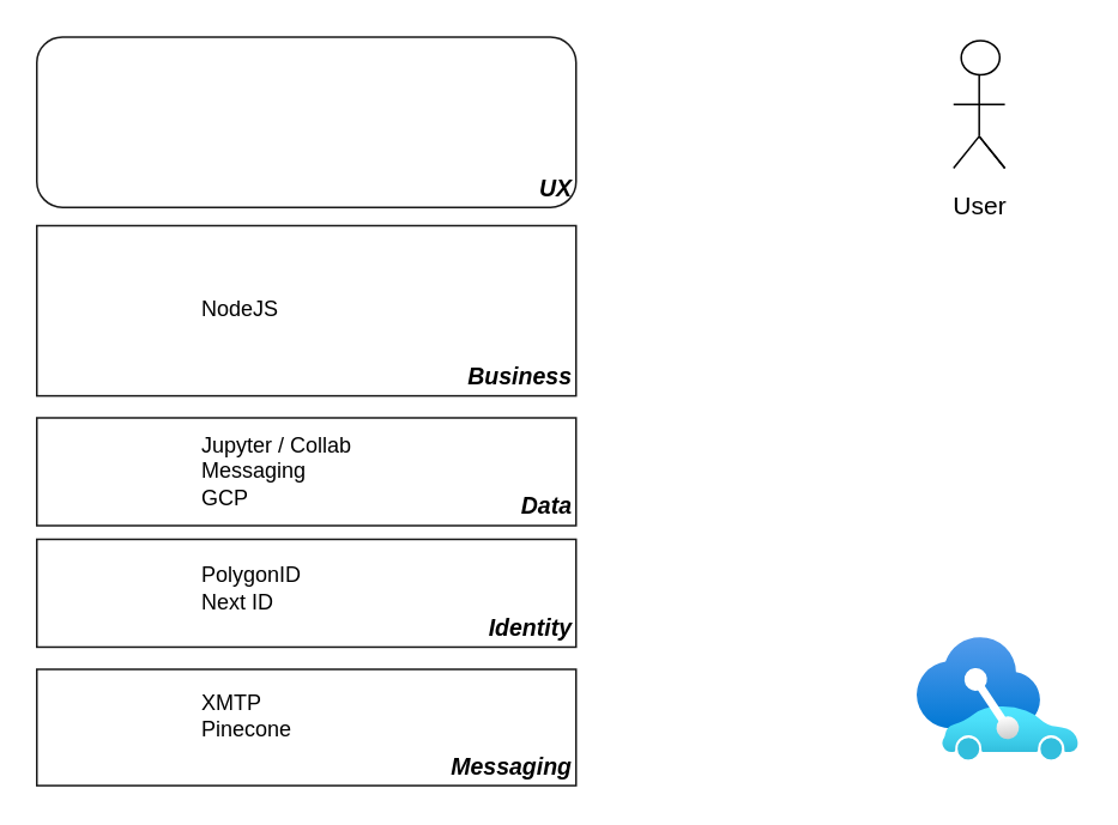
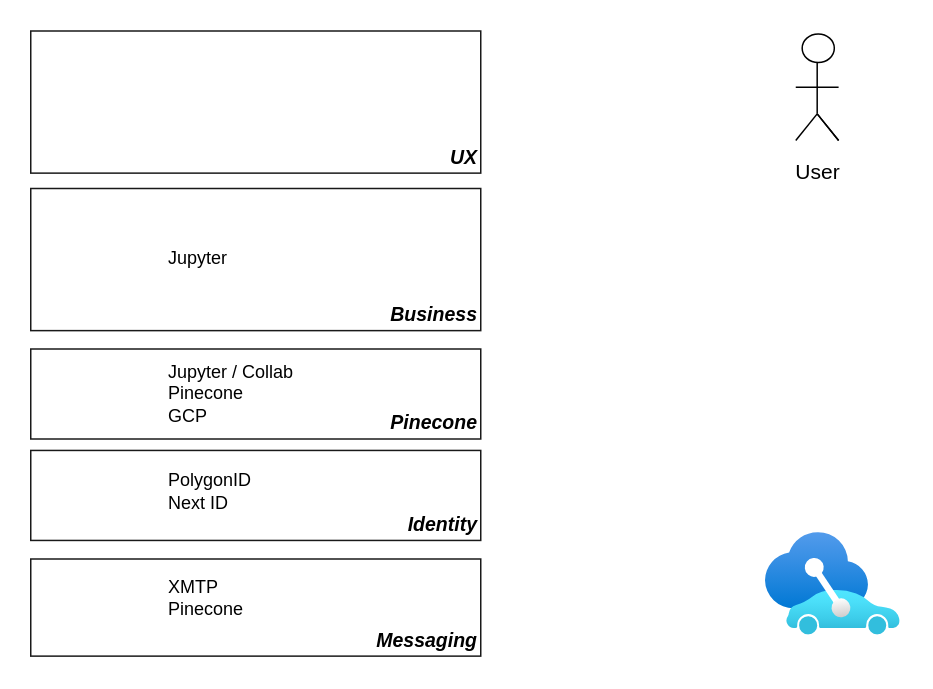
- <mxCell id="4" value="&lt;font style=&quot;font-size: 13px;&quot;&gt;&lt;b style=&quot;font-size: 13px;&quot;&gt;UX&lt;/b&gt;&lt;/font&gt;" style="whiteSpace=wrap;html=1;fontFamily=Helvetica;verticalAlign=bottom;align=right;fontSize=13;fontStyle=2;opacity=90;glass=0;fontColor=#000000;rounded=1;" vertex="1" parent="1"><mxGeometry x="20" y="20" width="300" height="94.75" as="geometry" /></mxCell>
+ <mxCell id="4" value="&lt;font style=&quot;font-size: 13px;&quot;&gt;&lt;b style=&quot;font-size: 13px;&quot;&gt;UX&lt;/b&gt;&lt;/font&gt;" style="rounded=0;whiteSpace=wrap;html=1;fontFamily=Helvetica;verticalAlign=bottom;align=right;fontSize=13;fontStyle=2;opacity=90;glass=0;fontColor=#000000;" vertex="1" parent="1"><mxGeometry x="20" y="20" width="300" height="94.75" as="geometry" /></mxCell>
- <mxCell id="6" value="NodeJS" style="text;html=1;strokeColor=none;fillColor=none;align=left;verticalAlign=middle;whiteSpace=wrap;rounded=0;" vertex="1" parent="1"><mxGeometry x="110" y="137.38" width="160" height="70" as="geometry" /></mxCell>
+ <mxCell id="6" value="Jupyter" style="text;html=1;strokeColor=none;fillColor=none;align=left;verticalAlign=middle;whiteSpace=wrap;rounded=0;" vertex="1" parent="1"><mxGeometry x="110" y="137.38" width="160" height="70" as="geometry" /></mxCell>
- <mxCell id="23" value="Jupyter / Collab&lt;br&gt;Messaging&lt;br&gt;GCP" style="text;html=1;strokeColor=none;fillColor=none;align=left;verticalAlign=middle;whiteSpace=wrap;rounded=0;" vertex="1" parent="1"><mxGeometry x="110" y="227" width="160" height="70" as="geometry" /></mxCell>
+ <mxCell id="23" value="Jupyter / Collab&lt;br&gt;Pinecone&lt;br&gt;GCP" style="text;html=1;strokeColor=none;fillColor=none;align=left;verticalAlign=middle;whiteSpace=wrap;rounded=0;" vertex="1" parent="1"><mxGeometry x="110" y="227" width="160" height="70" as="geometry" /></mxCell>
- <mxCell id="22" value="&lt;b&gt;Data&lt;/b&gt;" style="rounded=0;whiteSpace=wrap;html=1;fontFamily=Helvetica;verticalAlign=bottom;align=right;fontSize=13;fontStyle=2;opacity=90;glass=0;fontColor=#000000;" vertex="1" parent="1"><mxGeometry x="20" y="232" width="300" height="60" as="geometry" /></mxCell>
+ <mxCell id="22" value="&lt;b&gt;Pinecone&lt;/b&gt;" style="rounded=0;whiteSpace=wrap;html=1;fontFamily=Helvetica;verticalAlign=bottom;align=right;fontSize=13;fontStyle=2;opacity=90;glass=0;fontColor=#000000;" vertex="1" parent="1"><mxGeometry x="20" y="232" width="300" height="60" as="geometry" /></mxCell>
